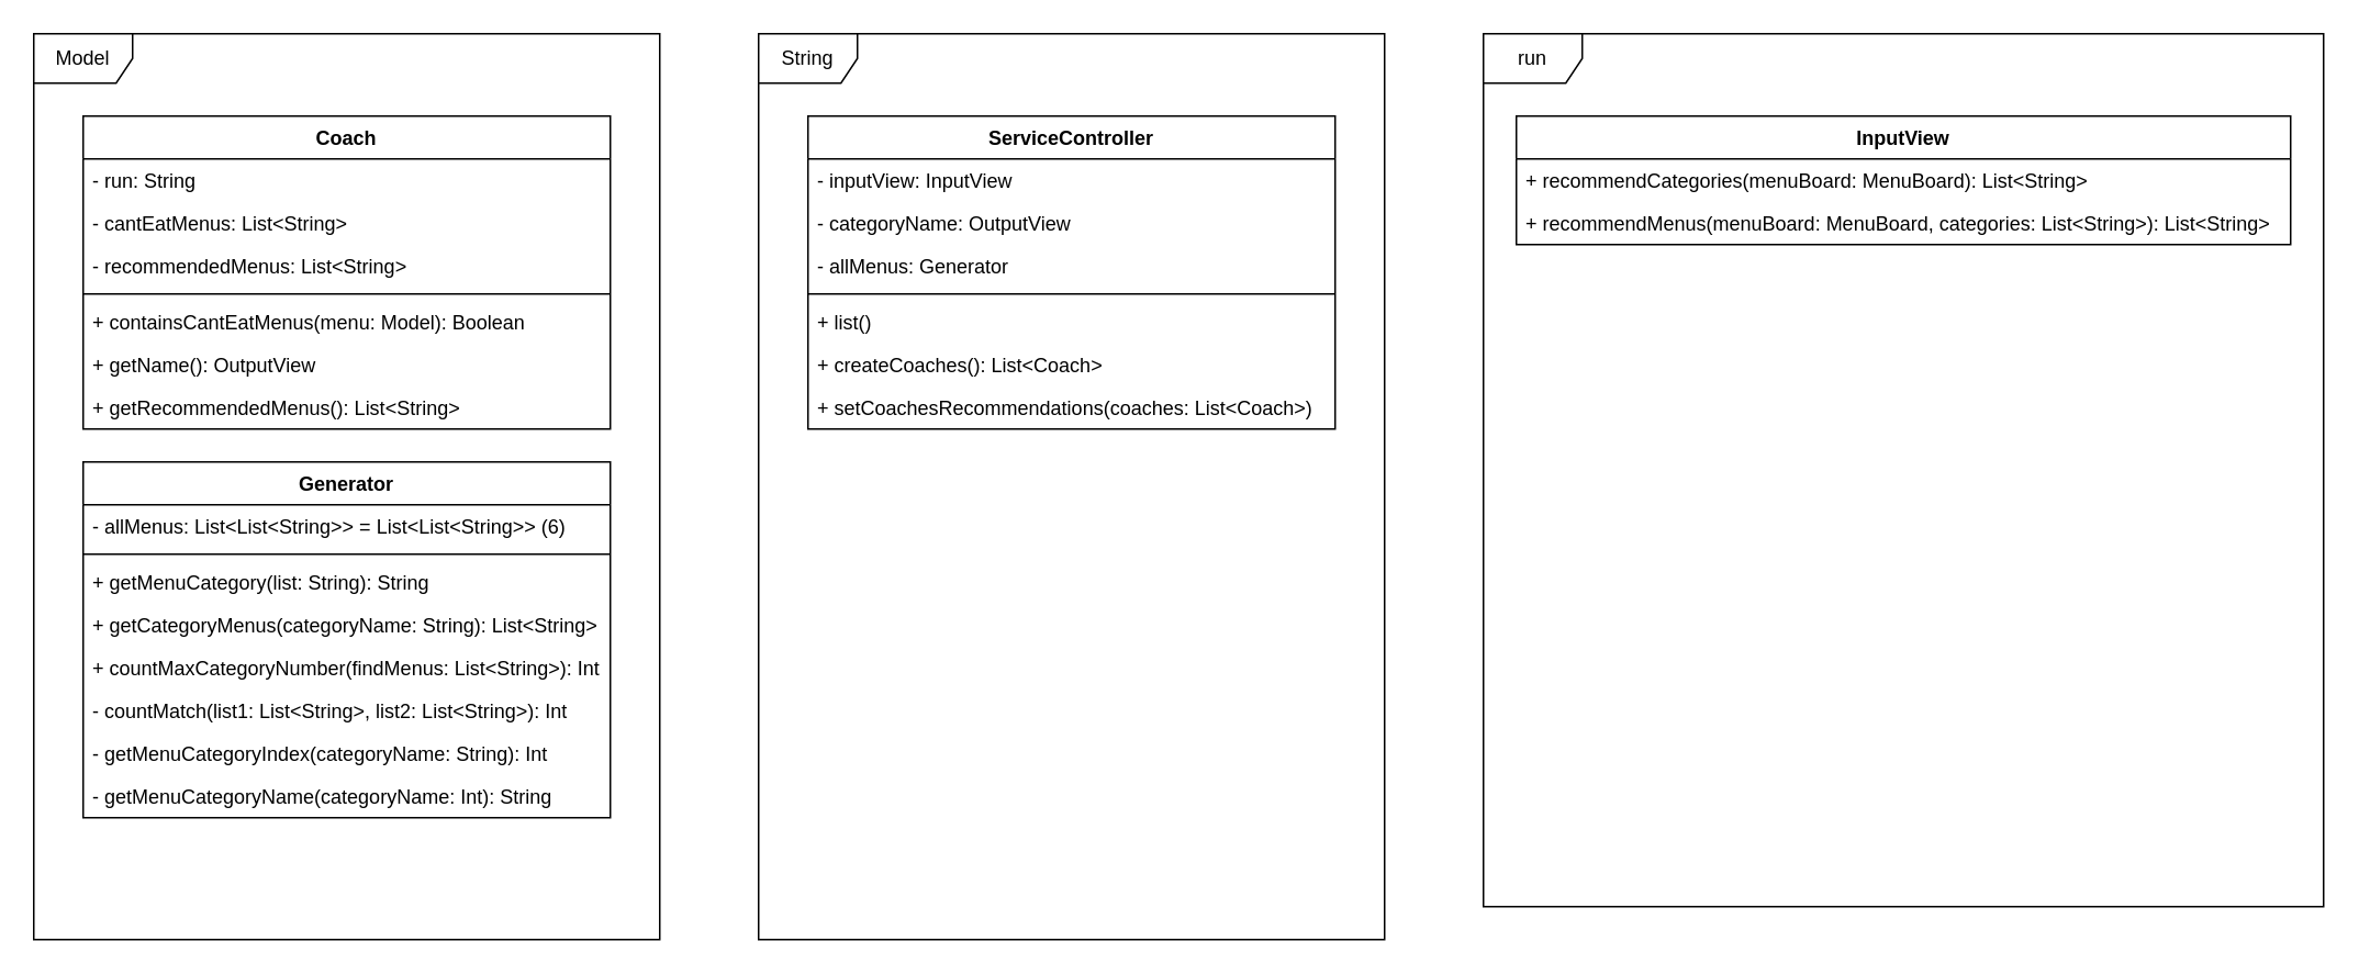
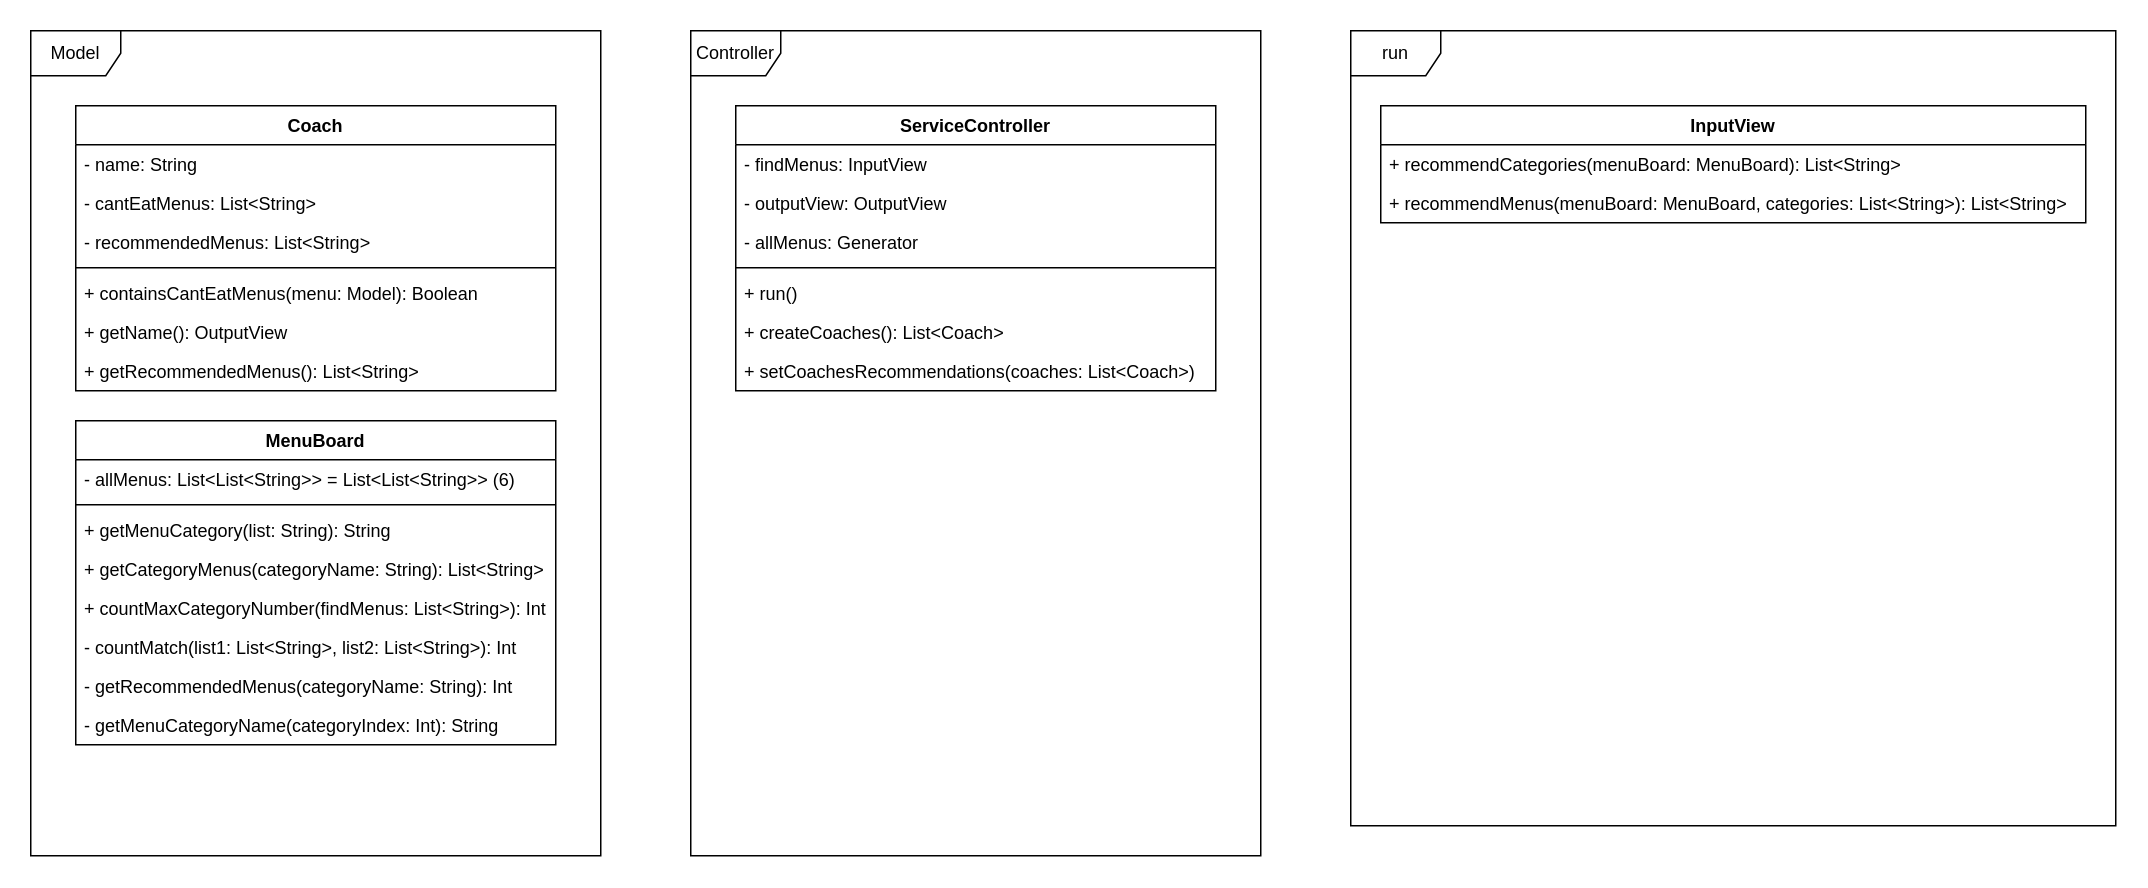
- <mxCell id="24" value="String" style="shape=umlFrame;whiteSpace=wrap;html=1;" parent="1" vertex="1"><mxGeometry x="460" y="20" width="380" height="550" as="geometry" /></mxCell>
+ <mxCell id="24" value="Controller" style="shape=umlFrame;whiteSpace=wrap;html=1;" parent="1" vertex="1"><mxGeometry x="460" y="20" width="380" height="550" as="geometry" /></mxCell>
- <mxCell id="5" value="- run: String" style="text;strokeColor=none;fillColor=none;align=left;verticalAlign=top;spacingLeft=4;spacingRight=4;overflow=hidden;rotatable=0;points=[[0,0.5],[1,0.5]];portConstraint=eastwest;" parent="4" vertex="1"><mxGeometry y="26" width="320" height="26" as="geometry" /></mxCell>
+ <mxCell id="5" value="- name: String" style="text;strokeColor=none;fillColor=none;align=left;verticalAlign=top;spacingLeft=4;spacingRight=4;overflow=hidden;rotatable=0;points=[[0,0.5],[1,0.5]];portConstraint=eastwest;" parent="4" vertex="1"><mxGeometry y="26" width="320" height="26" as="geometry" /></mxCell>
- <mxCell id="26" value="- inputView: InputView" style="text;strokeColor=none;fillColor=none;align=left;verticalAlign=top;spacingLeft=4;spacingRight=4;overflow=hidden;rotatable=0;points=[[0,0.5],[1,0.5]];portConstraint=eastwest;" parent="25" vertex="1"><mxGeometry y="26" width="320" height="26" as="geometry" /></mxCell>
+ <mxCell id="26" value="- findMenus: InputView" style="text;strokeColor=none;fillColor=none;align=left;verticalAlign=top;spacingLeft=4;spacingRight=4;overflow=hidden;rotatable=0;points=[[0,0.5],[1,0.5]];portConstraint=eastwest;" parent="25" vertex="1"><mxGeometry y="26" width="320" height="26" as="geometry" /></mxCell>
- <mxCell id="27" value="- categoryName: OutputView" style="text;strokeColor=none;fillColor=none;align=left;verticalAlign=top;spacingLeft=4;spacingRight=4;overflow=hidden;rotatable=0;points=[[0,0.5],[1,0.5]];portConstraint=eastwest;" parent="25" vertex="1"><mxGeometry y="52" width="320" height="26" as="geometry" /></mxCell>
+ <mxCell id="27" value="- outputView: OutputView" style="text;strokeColor=none;fillColor=none;align=left;verticalAlign=top;spacingLeft=4;spacingRight=4;overflow=hidden;rotatable=0;points=[[0,0.5],[1,0.5]];portConstraint=eastwest;" parent="25" vertex="1"><mxGeometry y="52" width="320" height="26" as="geometry" /></mxCell>
- <mxCell id="30" value="+ list()" style="text;strokeColor=none;fillColor=none;align=left;verticalAlign=top;spacingLeft=4;spacingRight=4;overflow=hidden;rotatable=0;points=[[0,0.5],[1,0.5]];portConstraint=eastwest;" parent="25" vertex="1"><mxGeometry y="112" width="320" height="26" as="geometry" /></mxCell>
+ <mxCell id="30" value="+ run()" style="text;strokeColor=none;fillColor=none;align=left;verticalAlign=top;spacingLeft=4;spacingRight=4;overflow=hidden;rotatable=0;points=[[0,0.5],[1,0.5]];portConstraint=eastwest;" parent="25" vertex="1"><mxGeometry y="112" width="320" height="26" as="geometry" /></mxCell>
- <mxCell id="12" value="Generator" style="swimlane;fontStyle=1;align=center;verticalAlign=top;childLayout=stackLayout;horizontal=1;startSize=26;horizontalStack=0;resizeParent=1;resizeParentMax=0;resizeLast=0;collapsible=1;marginBottom=0;" parent="1" vertex="1"><mxGeometry x="50" y="280" width="320" height="216" as="geometry" /></mxCell>
+ <mxCell id="12" value="MenuBoard" style="swimlane;fontStyle=1;align=center;verticalAlign=top;childLayout=stackLayout;horizontal=1;startSize=26;horizontalStack=0;resizeParent=1;resizeParentMax=0;resizeLast=0;collapsible=1;marginBottom=0;" parent="1" vertex="1"><mxGeometry x="50" y="280" width="320" height="216" as="geometry" /></mxCell>
- <mxCell id="19" value="- getMenuCategoryIndex(categoryName: String): Int" style="text;strokeColor=none;fillColor=none;align=left;verticalAlign=top;spacingLeft=4;spacingRight=4;overflow=hidden;rotatable=0;points=[[0,0.5],[1,0.5]];portConstraint=eastwest;" parent="12" vertex="1"><mxGeometry y="164" width="320" height="26" as="geometry" /></mxCell>
+ <mxCell id="19" value="- getRecommendedMenus(categoryName: String): Int" style="text;strokeColor=none;fillColor=none;align=left;verticalAlign=top;spacingLeft=4;spacingRight=4;overflow=hidden;rotatable=0;points=[[0,0.5],[1,0.5]];portConstraint=eastwest;" parent="12" vertex="1"><mxGeometry y="164" width="320" height="26" as="geometry" /></mxCell>
- <mxCell id="20" value="- getMenuCategoryName(categoryName: Int): String" style="text;strokeColor=none;fillColor=none;align=left;verticalAlign=top;spacingLeft=4;spacingRight=4;overflow=hidden;rotatable=0;points=[[0,0.5],[1,0.5]];portConstraint=eastwest;" vertex="1" parent="12"><mxGeometry y="190" width="320" height="26" as="geometry" /></mxCell>
+ <mxCell id="20" value="- getMenuCategoryName(categoryIndex: Int): String" style="text;strokeColor=none;fillColor=none;align=left;verticalAlign=top;spacingLeft=4;spacingRight=4;overflow=hidden;rotatable=0;points=[[0,0.5],[1,0.5]];portConstraint=eastwest;" vertex="1" parent="12"><mxGeometry y="190" width="320" height="26" as="geometry" /></mxCell>
